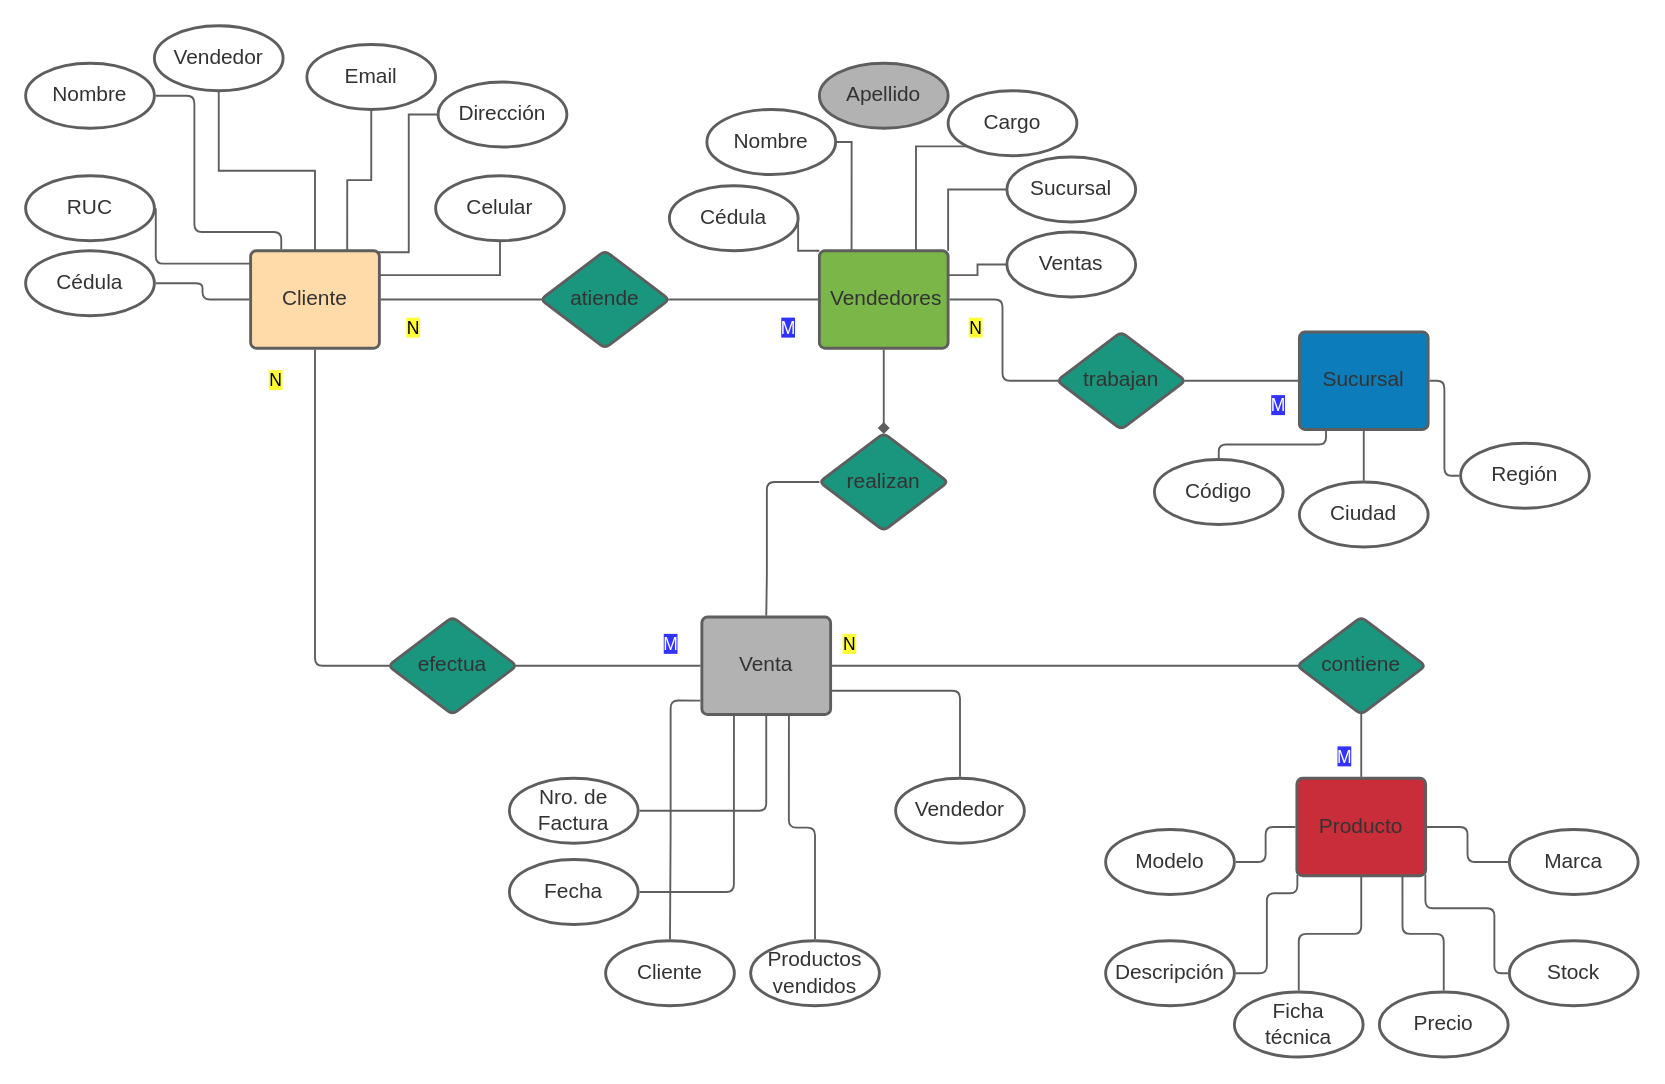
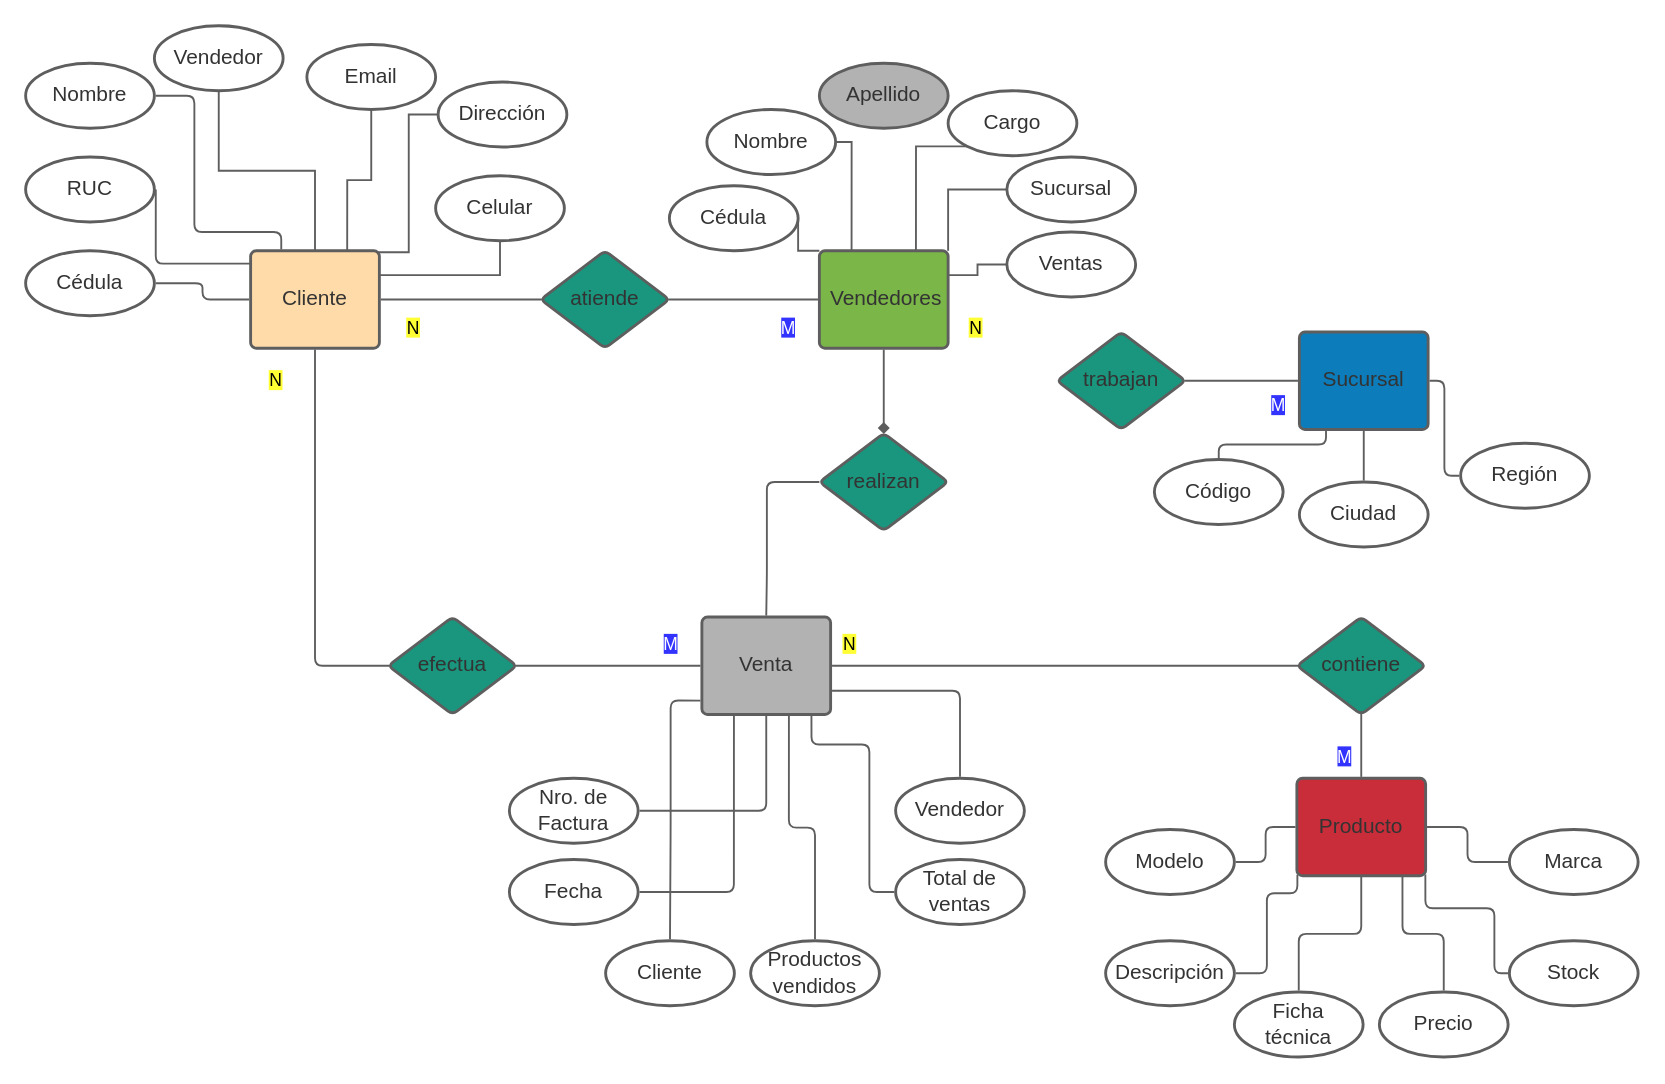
- <mxCell id="62" value="RUC" style="html=1;overflow=block;blockSpacing=1;whiteSpace=wrap;ellipse;whiteSpace=wrap;fontSize=16.7;fontColor=#333333;align=center;spacing=3.8;strokeColor=#5e5e5e;strokeOpacity=100;rounded=1;absoluteArcSize=1;arcSize=9;strokeWidth=2.3;" vertex="1" parent="1"><mxGeometry x="20" y="140" width="103" height="52" as="geometry" /></mxCell>
+ <mxCell id="62" value="RUC" style="html=1;overflow=block;blockSpacing=1;whiteSpace=wrap;ellipse;whiteSpace=wrap;fontSize=16.7;fontColor=#333333;align=center;spacing=3.8;strokeColor=#5e5e5e;strokeOpacity=100;rounded=1;absoluteArcSize=1;arcSize=9;strokeWidth=2.3;" vertex="1" parent="1"><mxGeometry x="20" y="125" width="103" height="52" as="geometry" /></mxCell>
- <mxCell id="29" value="" style="html=1;jettySize=18;whiteSpace=wrap;fontSize=13;strokeColor=#5E5E5E;strokeWidth=1.5;rounded=1;arcSize=12;edgeStyle=orthogonalEdgeStyle;startArrow=none;;endArrow=none;;exitX=1.011;exitY=0.5;exitPerimeter=0;entryX=0.01;entryY=0.5;entryPerimeter=0;" edge="1" parent="1" source="14" target="17"><mxGeometry width="100" height="100" relative="1" as="geometry"><Array as="points" /></mxGeometry></mxCell>
+ <mxCell id="41" value="" style="html=1;jettySize=18;whiteSpace=wrap;fontSize=13;strokeColor=#5E5E5E;strokeWidth=1.5;rounded=1;arcSize=12;edgeStyle=orthogonalEdgeStyle;startArrow=none;;endArrow=none;;exitX=0.851;exitY=1.014;exitPerimeter=0;entryX=-0.011;entryY=0.5;entryPerimeter=0;" edge="1" parent="1" source="19" target="35"><mxGeometry width="100" height="100" relative="1" as="geometry"><Array as="points"><mxPoint x="649" y="595" /><mxPoint x="695" y="595" /><mxPoint x="695" y="713" /></Array></mxGeometry></mxCell>
+ <mxCell id="35" value="Total de ventas" style="html=1;overflow=block;blockSpacing=1;whiteSpace=wrap;ellipse;whiteSpace=wrap;fontSize=16.7;fontColor=#333333;align=center;spacing=3.8;strokeColor=#5e5e5e;strokeOpacity=100;rounded=1;absoluteArcSize=1;arcSize=9;strokeWidth=2.3;" vertex="1" parent="1"><mxGeometry x="716" y="687" width="103" height="52" as="geometry" /></mxCell>
